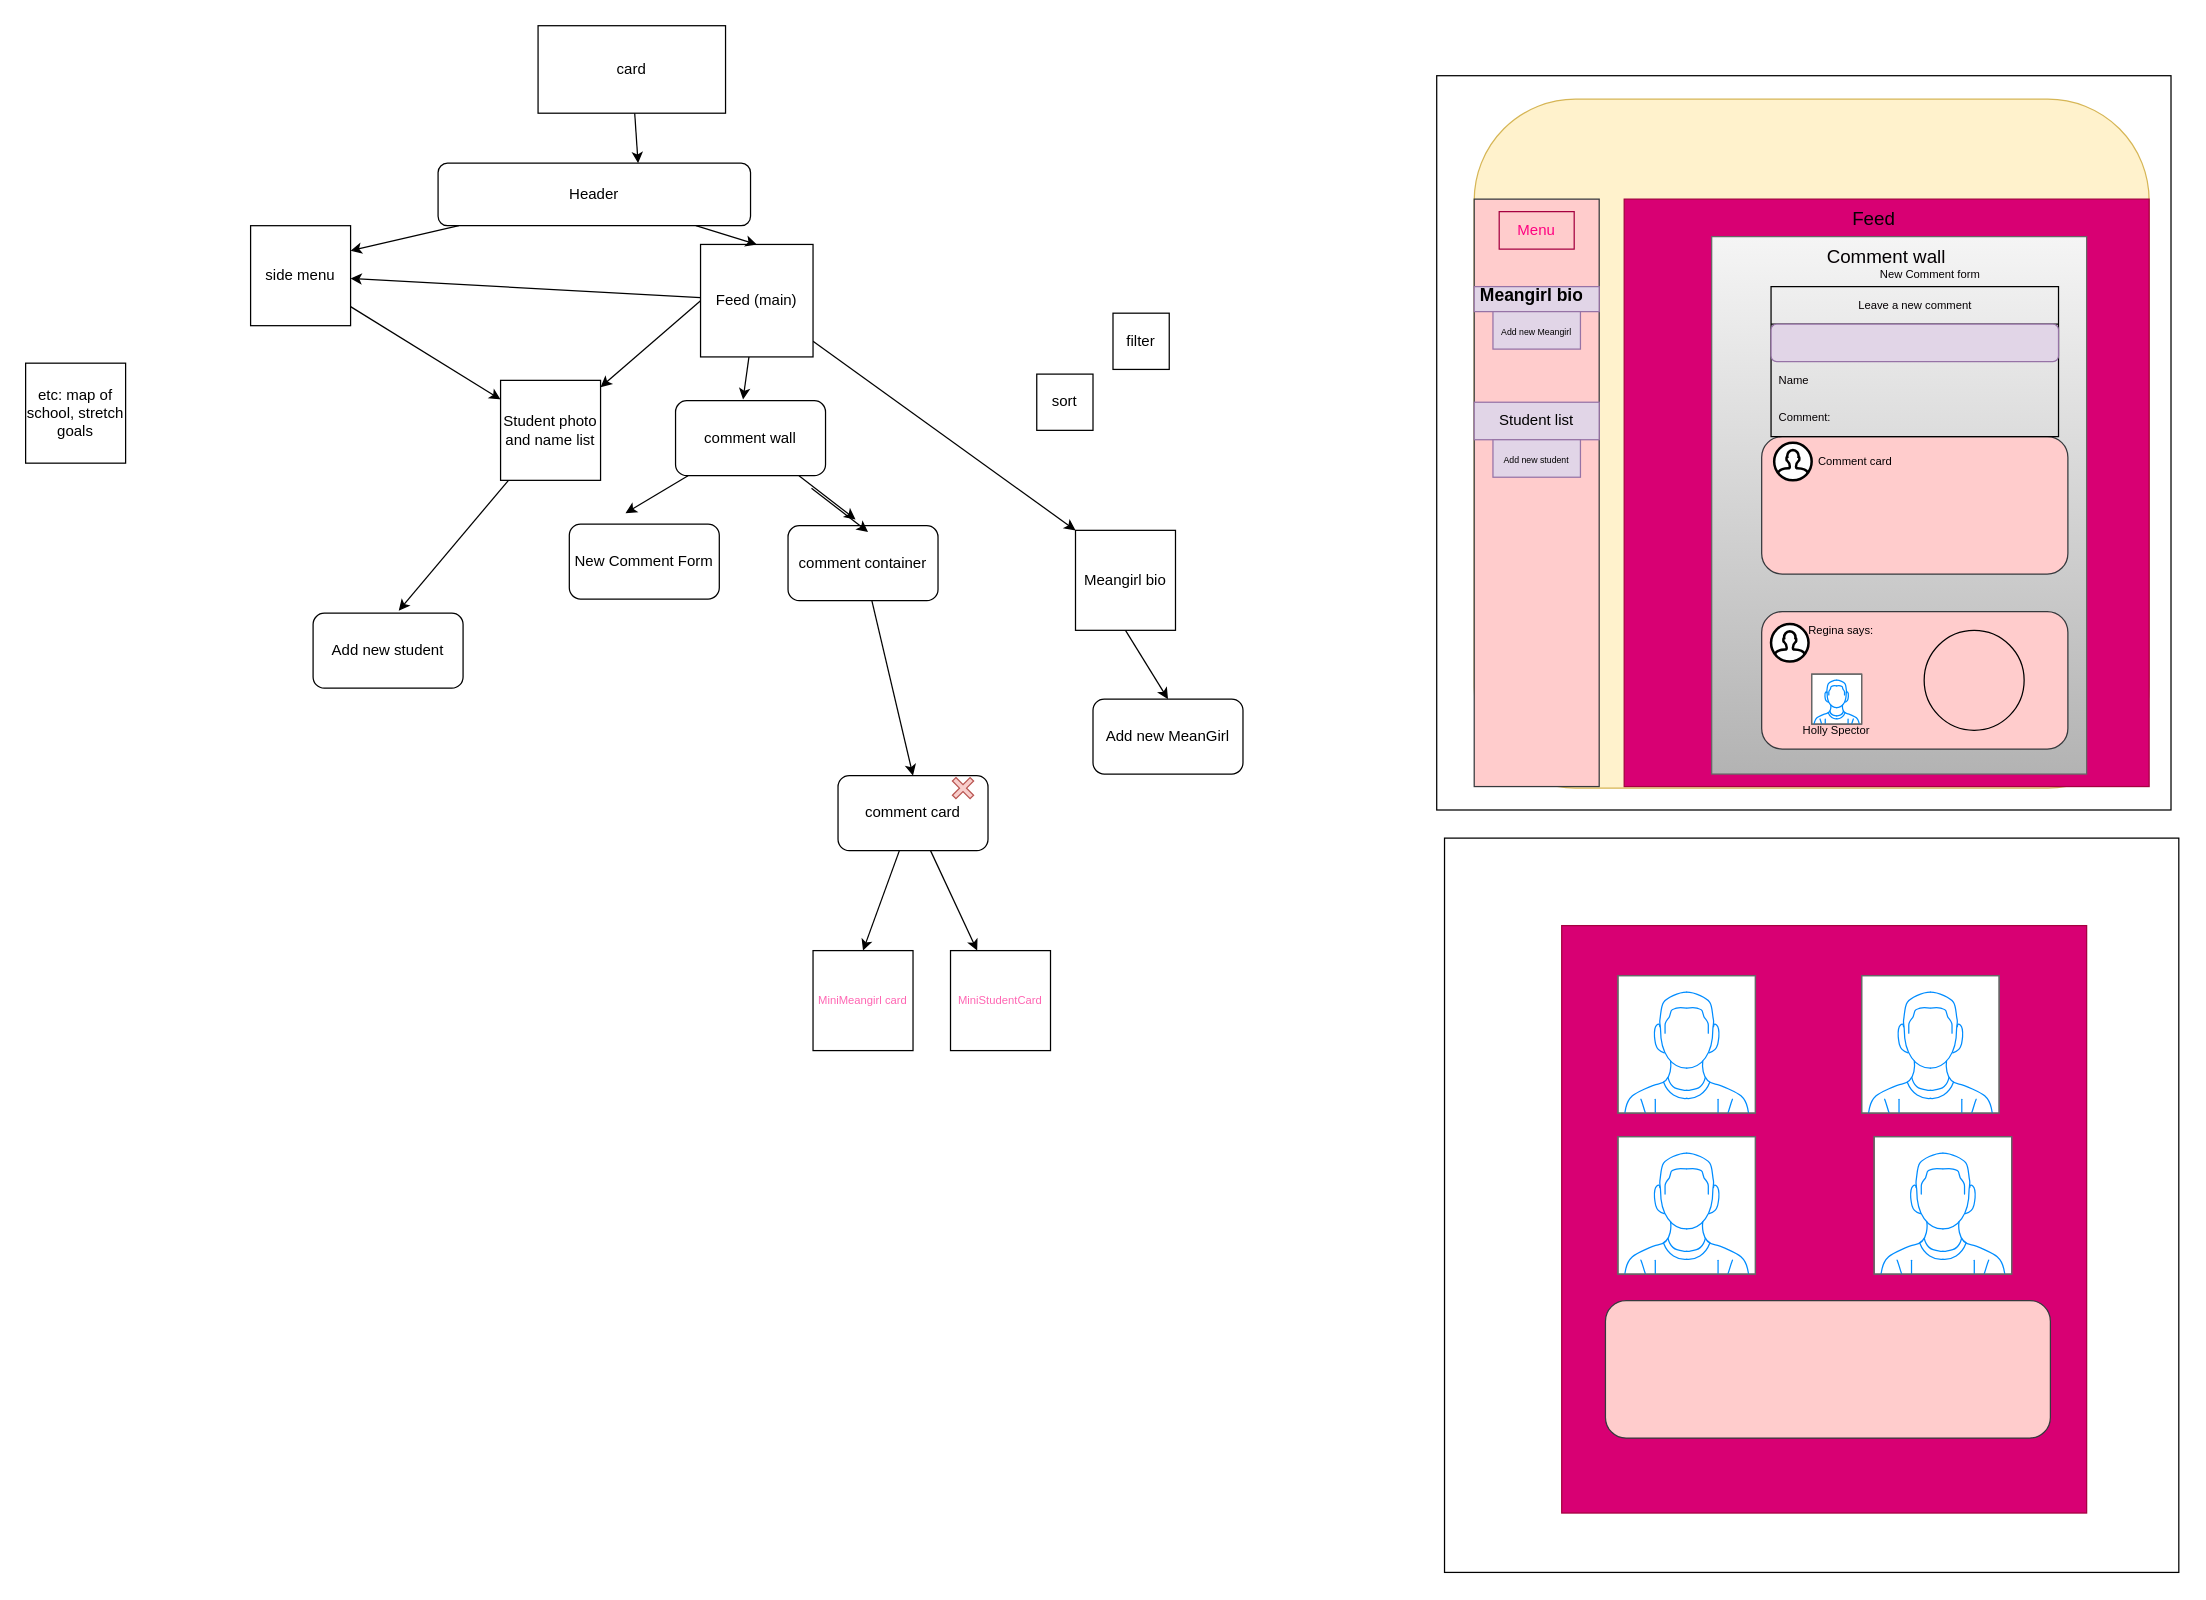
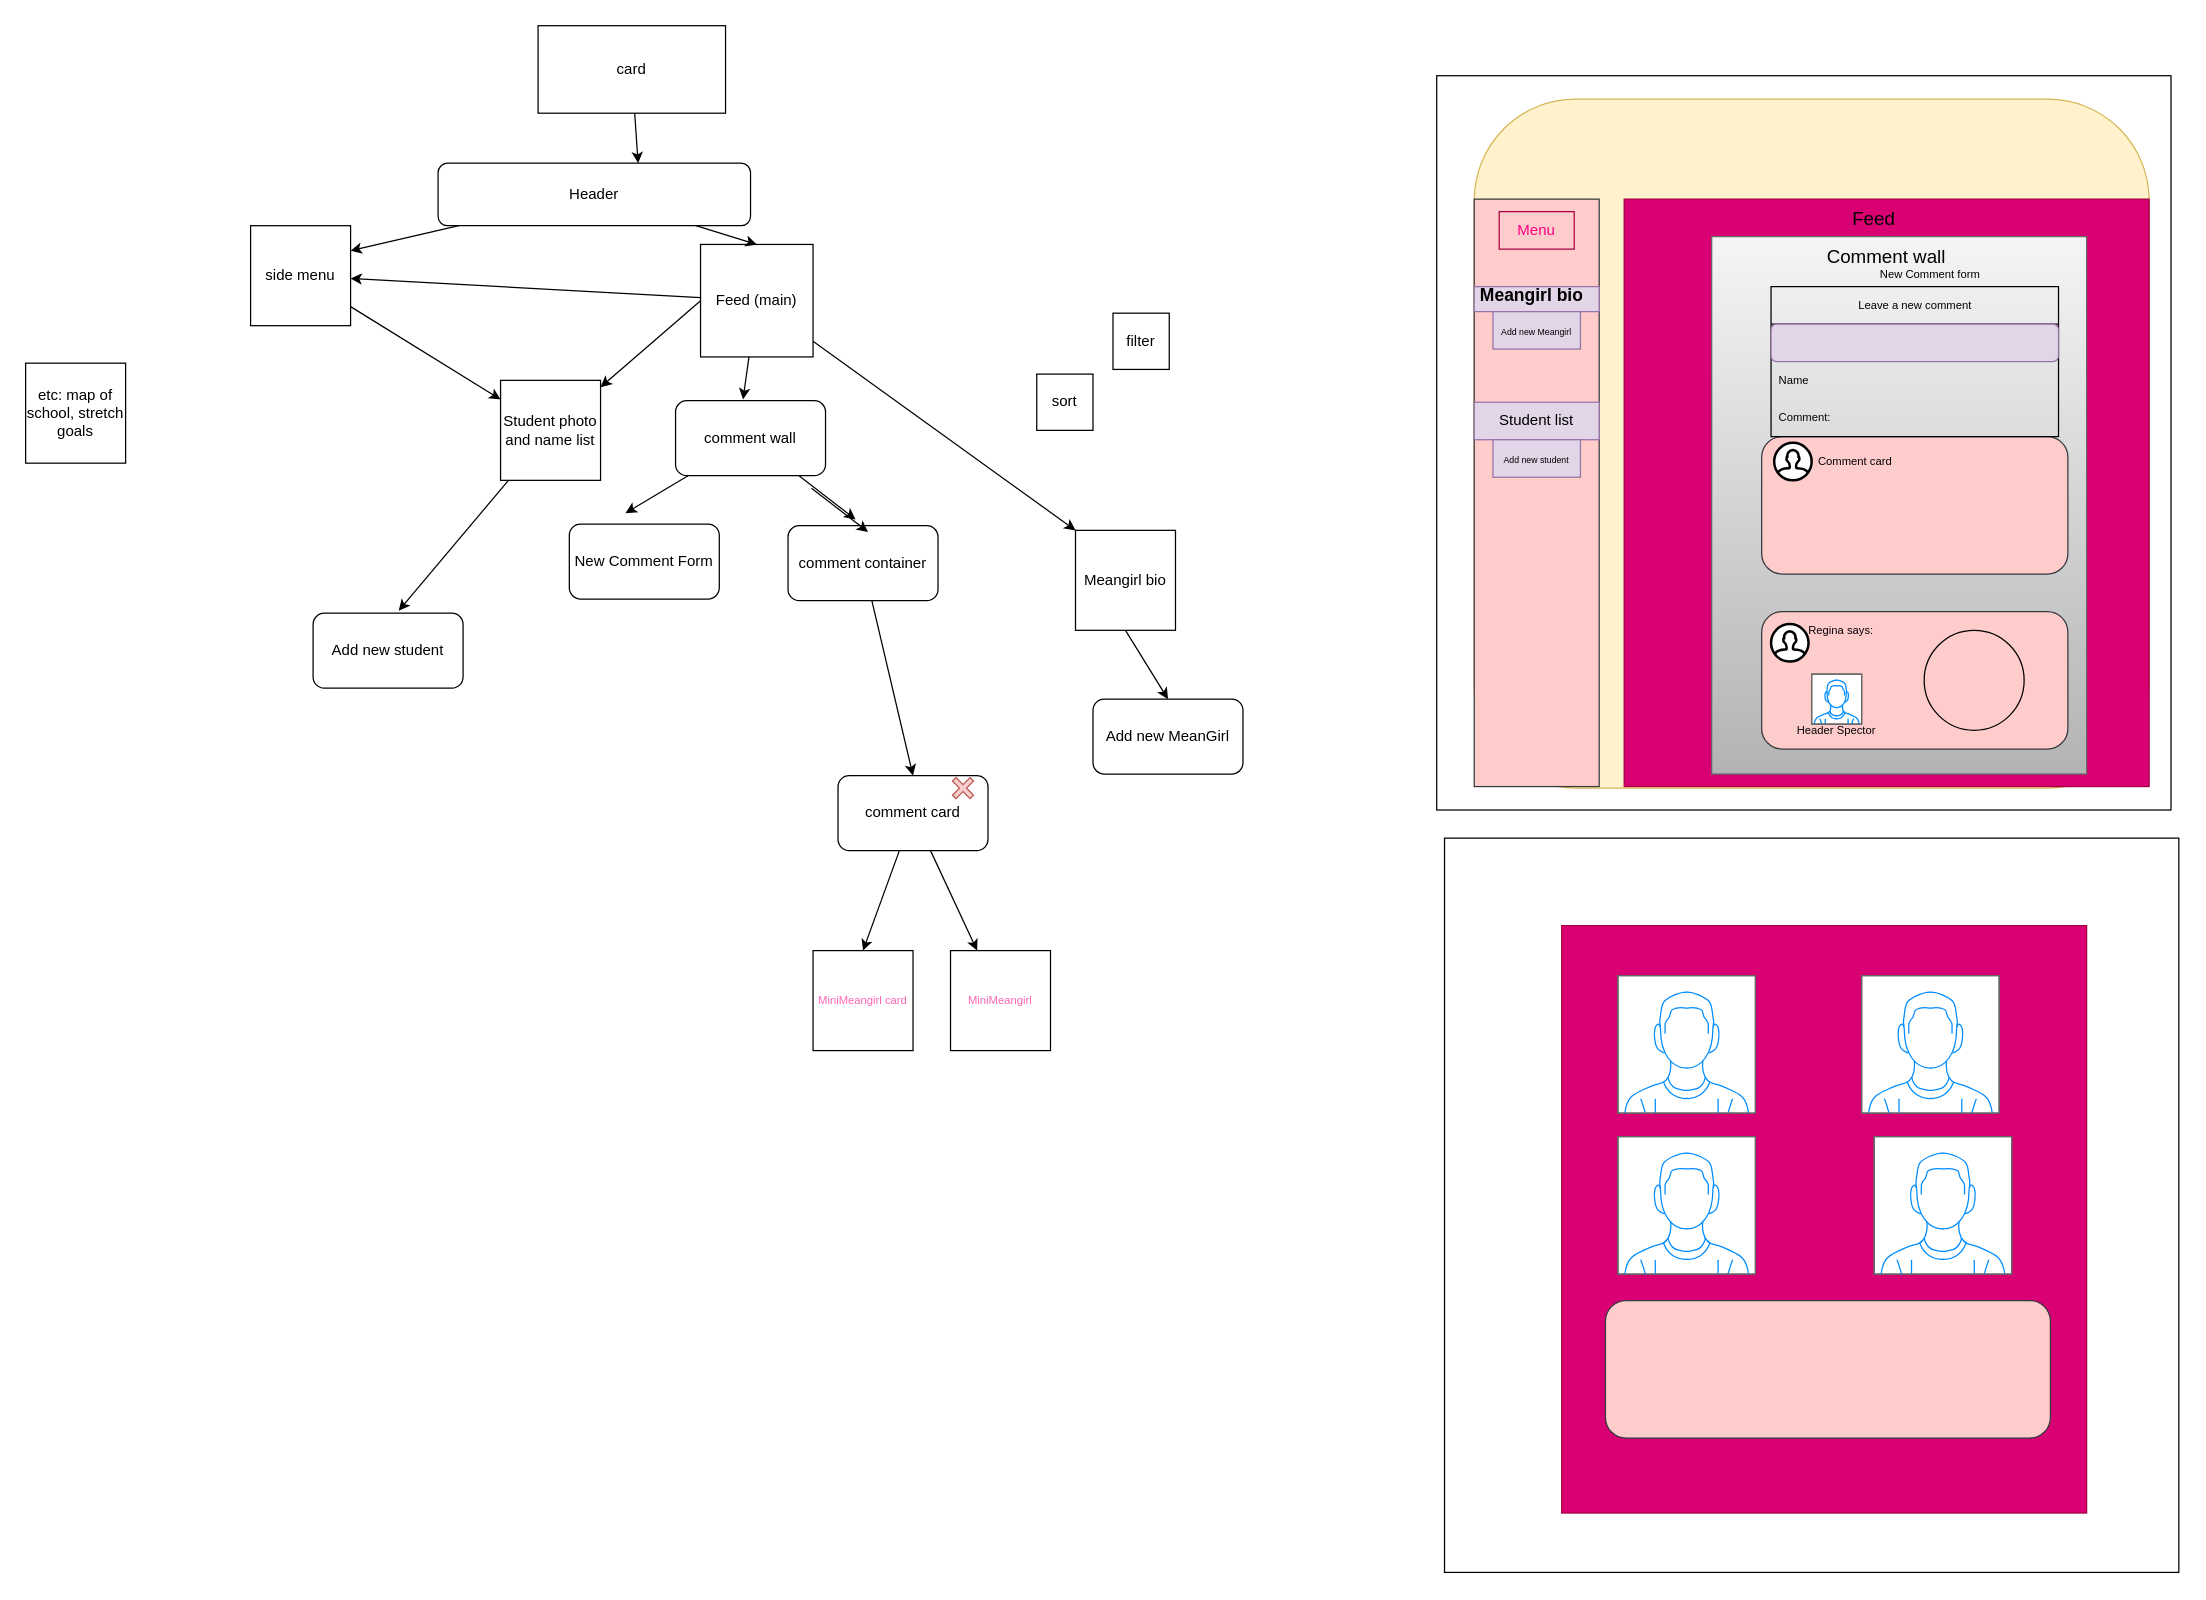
- <mxCell id="55" value="&lt;font color=&quot;#050003&quot; style=&quot;font-size: 9px;&quot;&gt;Holly Spector&lt;/font&gt;" style="text;html=1;strokeColor=none;fillColor=none;align=center;verticalAlign=middle;whiteSpace=wrap;rounded=0;fontSize=7;" parent="1" vertex="1"><mxGeometry x="1404" y="558.75" width="130" height="50" as="geometry" /></mxCell>
+ <mxCell id="55" value="&lt;font color=&quot;#050003&quot; style=&quot;font-size: 9px;&quot;&gt;Header Spector&lt;/font&gt;" style="text;html=1;strokeColor=none;fillColor=none;align=center;verticalAlign=middle;whiteSpace=wrap;rounded=0;fontSize=7;" parent="1" vertex="1"><mxGeometry x="1404" y="558.75" width="130" height="50" as="geometry" /></mxCell>
- <mxCell id="57" value="&lt;font color=&quot;#ff66b3&quot;&gt;MiniStudentCard&lt;/font&gt;" style="whiteSpace=wrap;html=1;aspect=fixed;fontSize=9;fontColor=#050003;fillColor=default;" parent="1" vertex="1"><mxGeometry x="760" y="760" width="80" height="80" as="geometry" /></mxCell>
+ <mxCell id="57" value="&lt;font color=&quot;#ff66b3&quot;&gt;MiniMeangirl&lt;/font&gt;" style="whiteSpace=wrap;html=1;aspect=fixed;fontSize=9;fontColor=#050003;fillColor=default;" parent="1" vertex="1"><mxGeometry x="760" y="760" width="80" height="80" as="geometry" /></mxCell>
